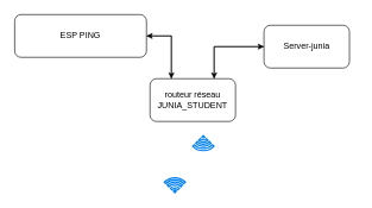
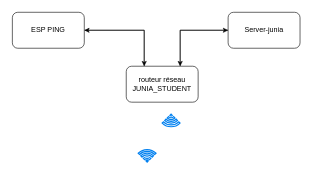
- <mxCell id="3" value="ESP PING" style="rounded=1;whiteSpace=wrap;html=1;" vertex="1" parent="1"><mxGeometry x="20" y="20" width="185" height="60" as="geometry" /></mxCell>
+ <mxCell id="3" value="ESP PING" style="rounded=1;whiteSpace=wrap;html=1;" vertex="1" parent="1"><mxGeometry x="20" y="20" width="120" height="60" as="geometry" /></mxCell>
- <mxCell id="5" value="Server-junia" style="rounded=1;whiteSpace=wrap;html=1;" vertex="1" parent="1"><mxGeometry x="370" y="35" width="120" height="60" as="geometry" /></mxCell>
+ <mxCell id="5" value="Server-junia" style="rounded=1;whiteSpace=wrap;html=1;" vertex="1" parent="1"><mxGeometry x="380" y="20" width="120" height="60" as="geometry" /></mxCell>
